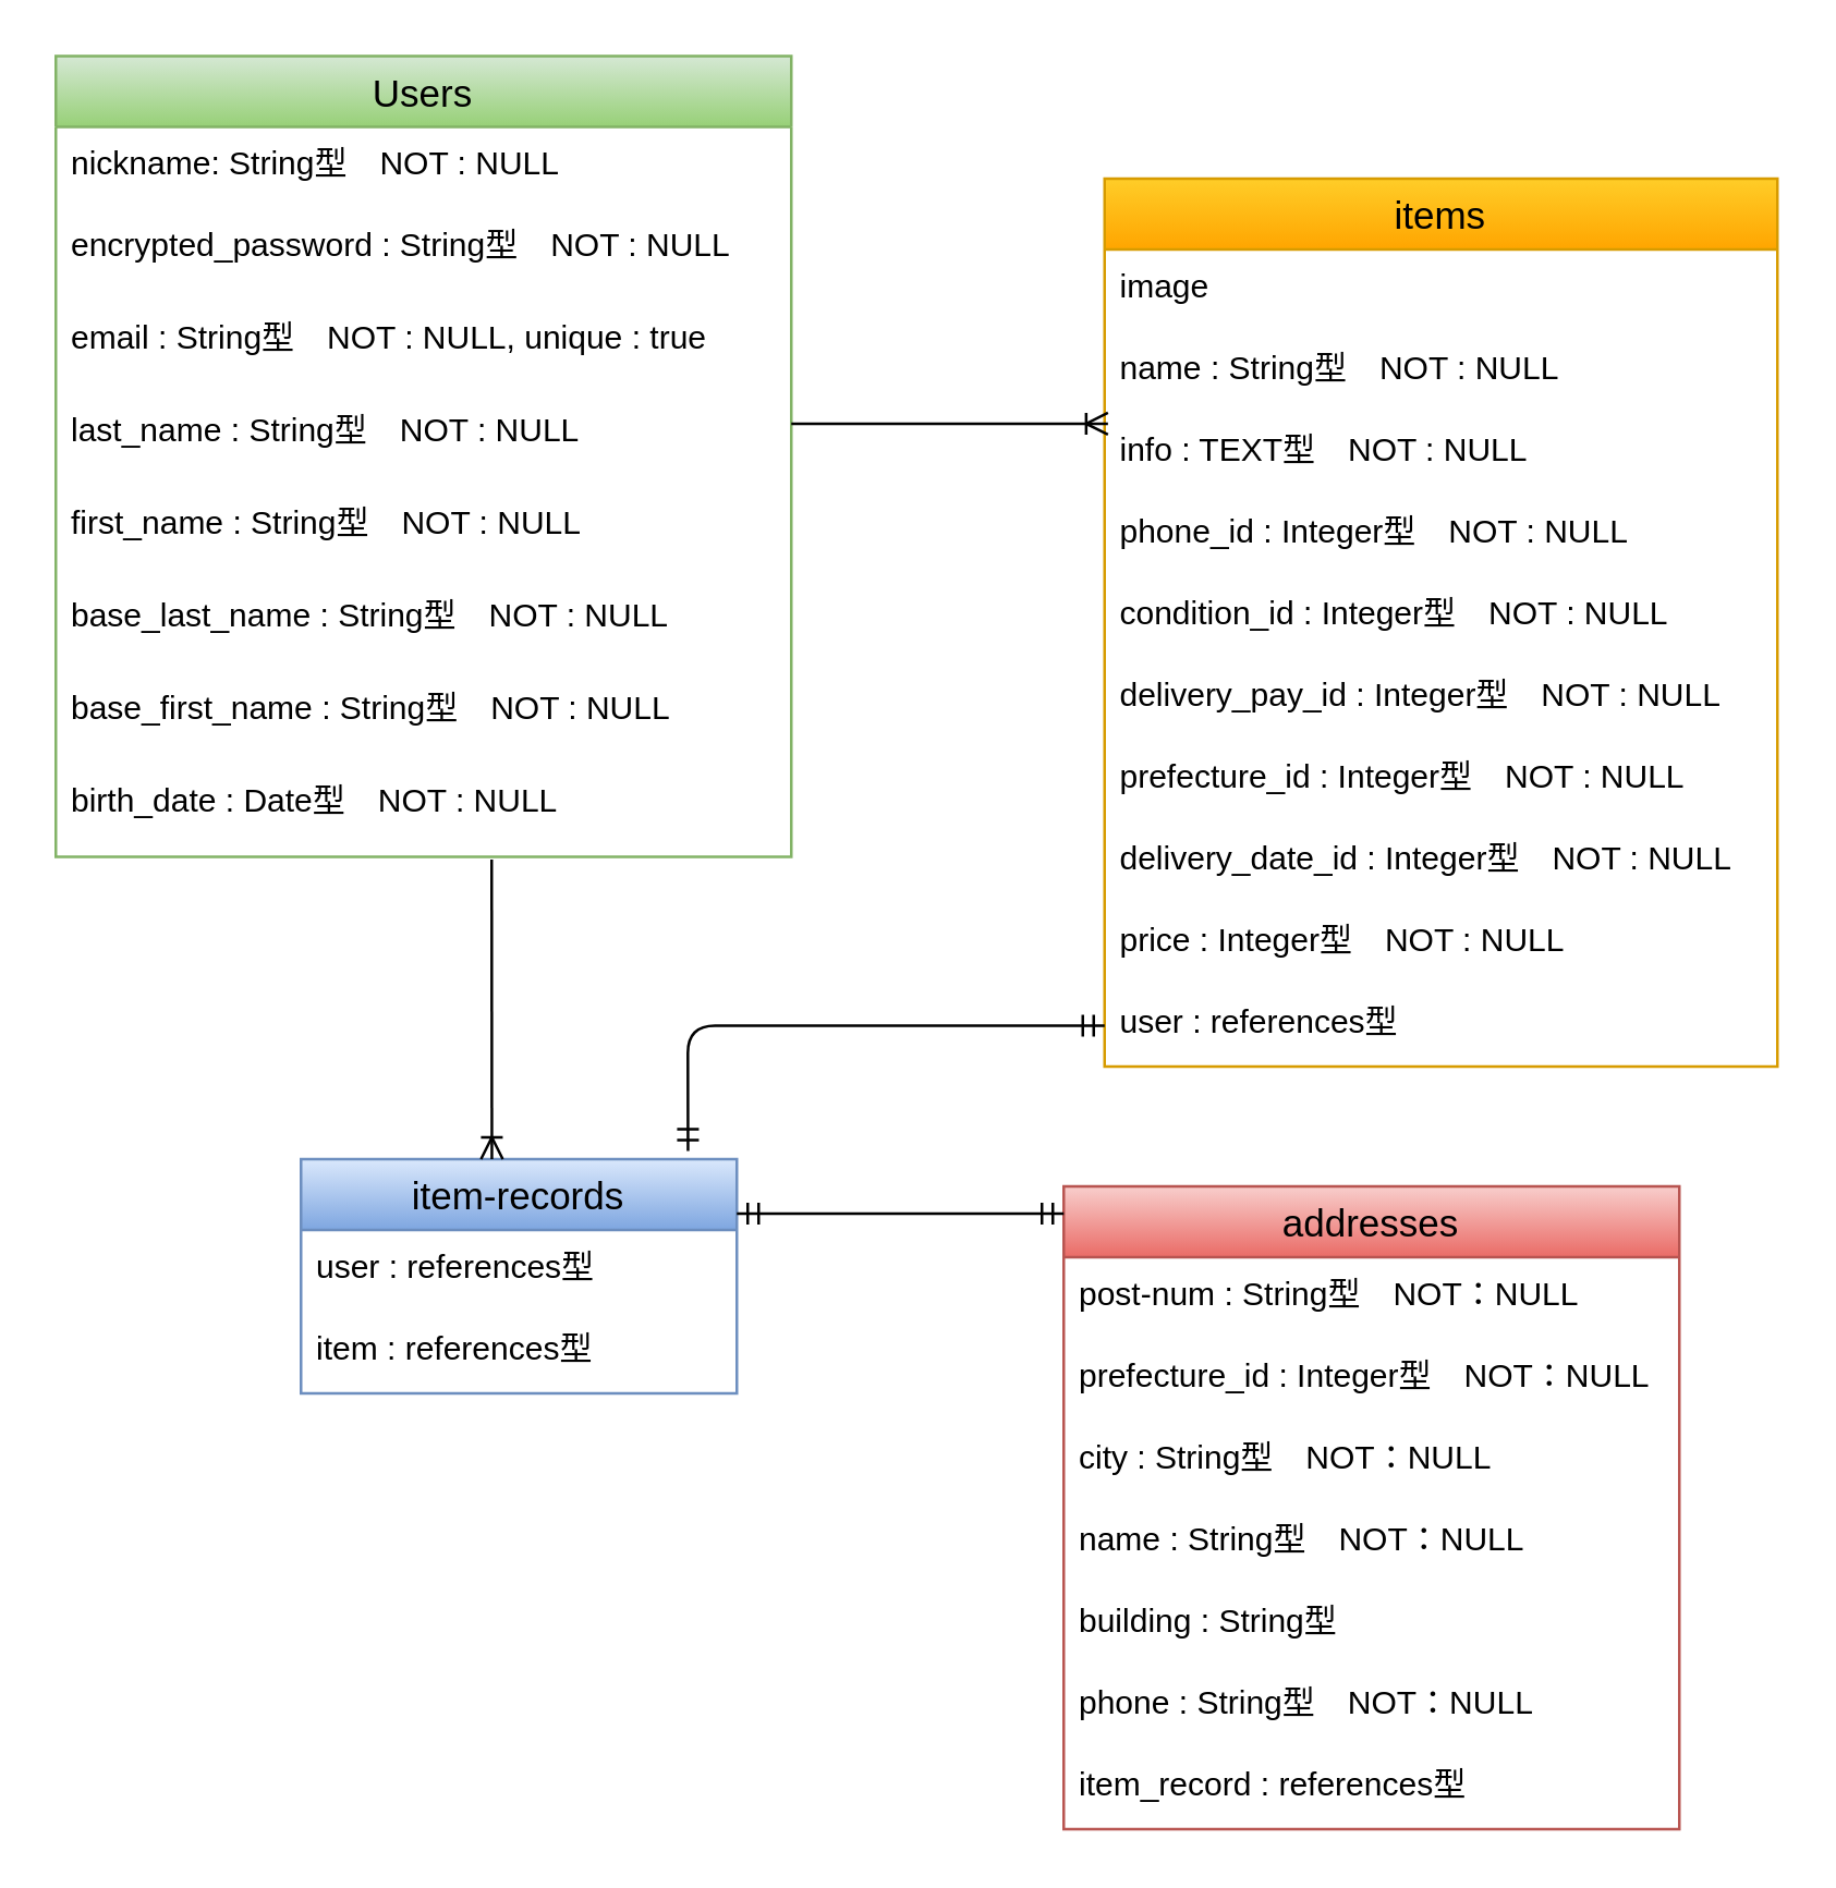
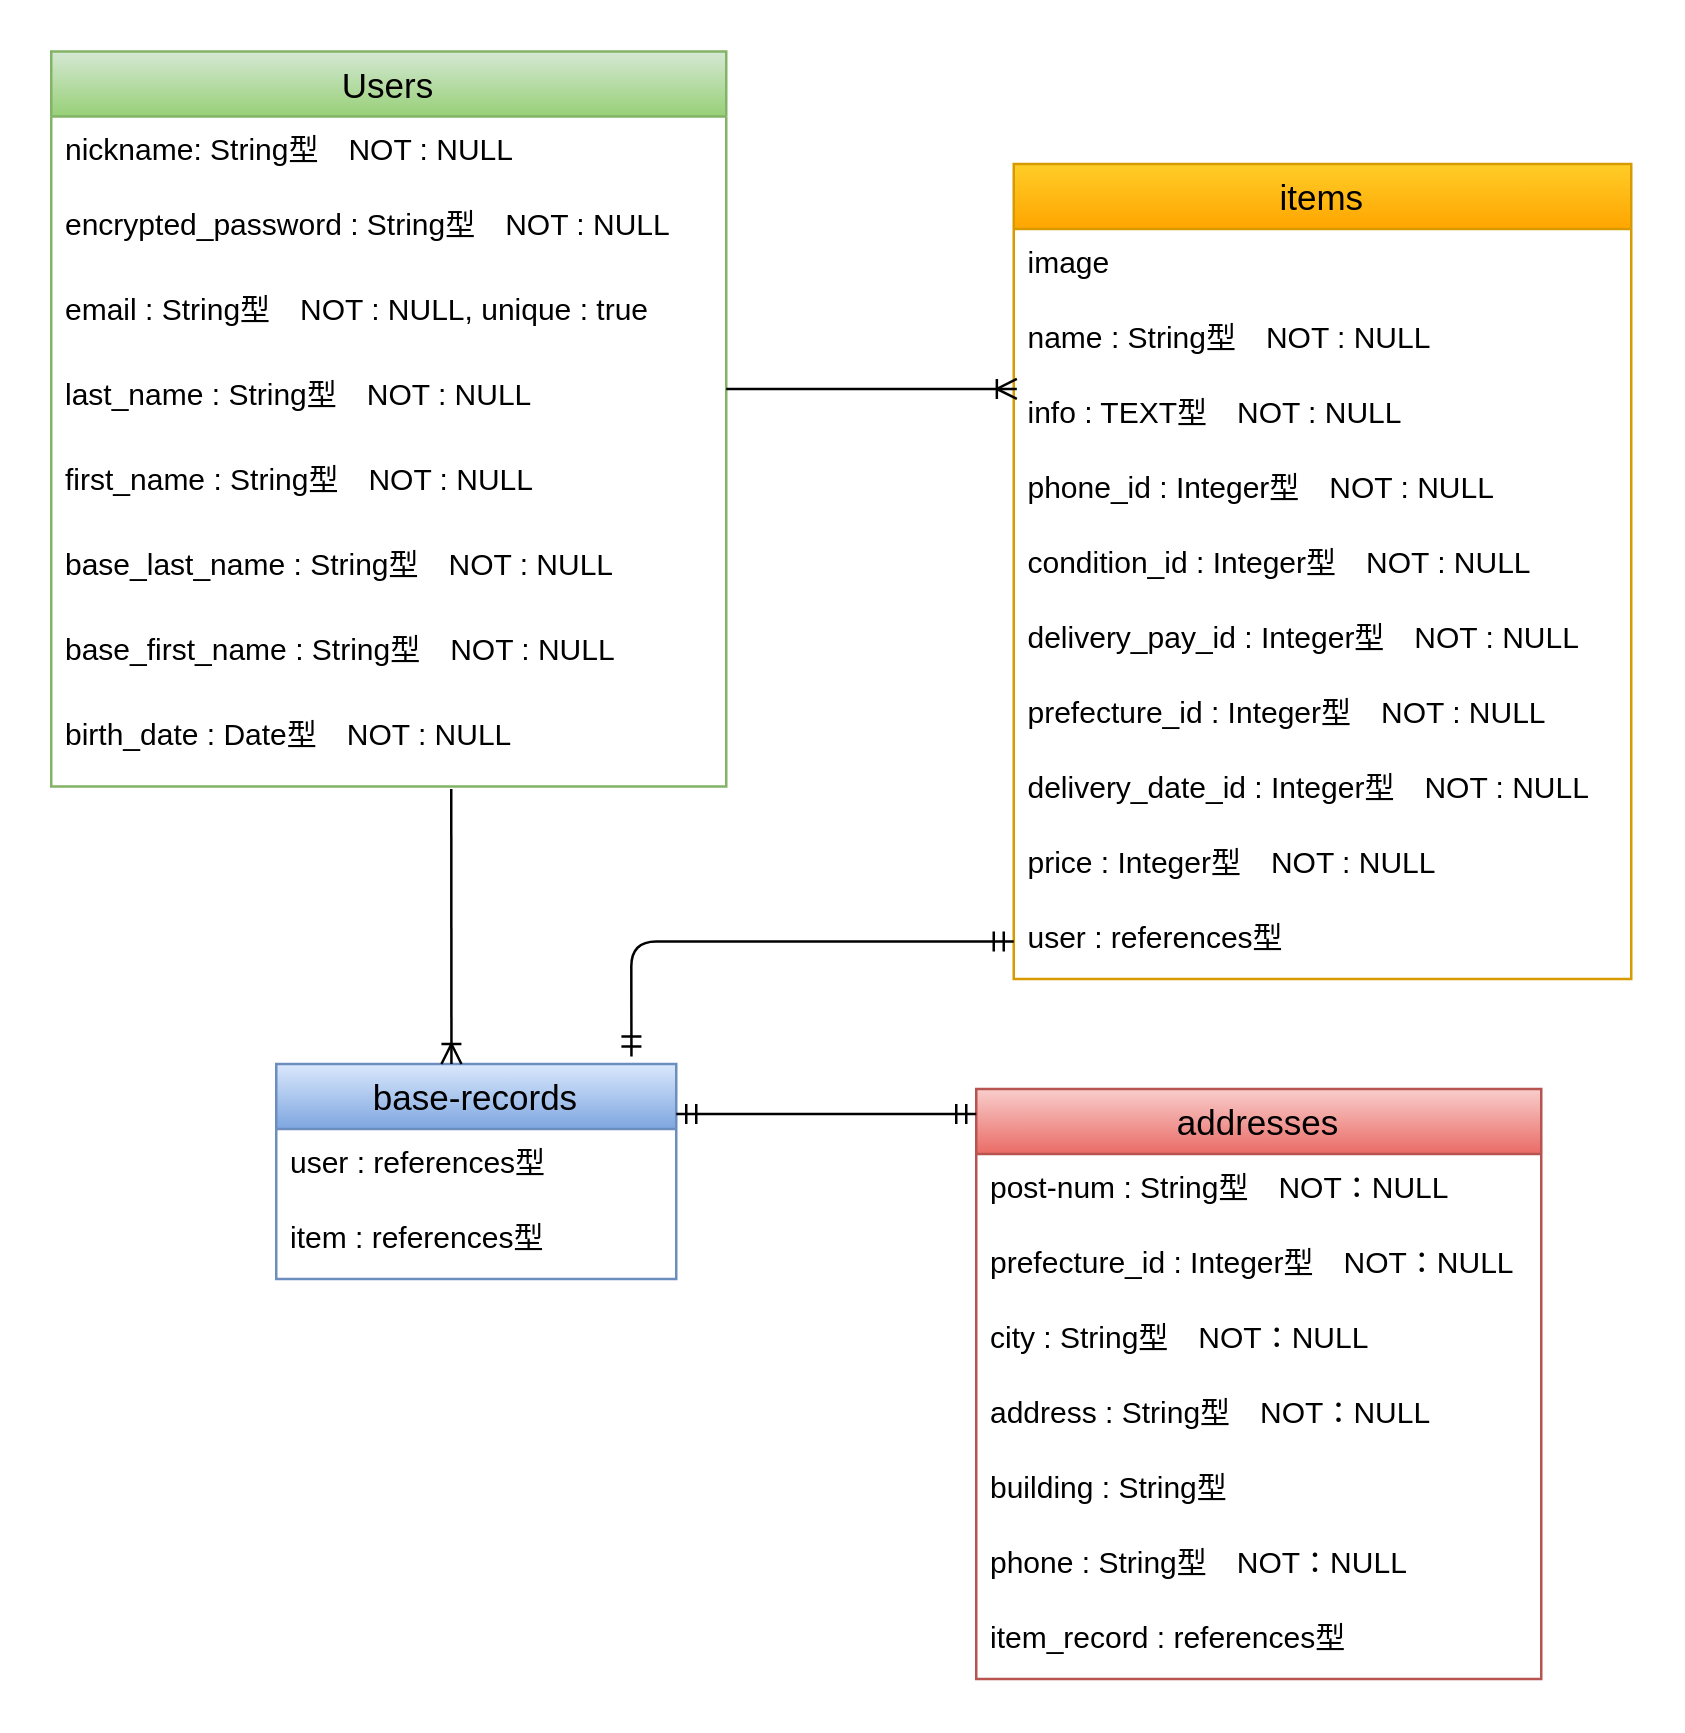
- <mxCell id="32" value="item-records" style="swimlane;fontStyle=0;childLayout=stackLayout;horizontal=1;startSize=26;horizontalStack=0;resizeParent=1;resizeParentMax=0;resizeLast=0;collapsible=1;marginBottom=0;align=center;fontSize=14;gradientColor=#7ea6e0;fillColor=#dae8fc;strokeColor=#6c8ebf;" parent="1" vertex="1"><mxGeometry x="110" y="425" width="160" height="86" as="geometry" /></mxCell>
+ <mxCell id="32" value="base-records" style="swimlane;fontStyle=0;childLayout=stackLayout;horizontal=1;startSize=26;horizontalStack=0;resizeParent=1;resizeParentMax=0;resizeLast=0;collapsible=1;marginBottom=0;align=center;fontSize=14;gradientColor=#7ea6e0;fillColor=#dae8fc;strokeColor=#6c8ebf;" parent="1" vertex="1"><mxGeometry x="110" y="425" width="160" height="86" as="geometry" /></mxCell>
- <mxCell id="26" value="name : String型　NOT：NULL" style="text;strokeColor=none;fillColor=none;spacingLeft=4;spacingRight=4;overflow=hidden;rotatable=0;points=[[0,0.5],[1,0.5]];portConstraint=eastwest;fontSize=12;" parent="22" vertex="1"><mxGeometry y="116" width="226" height="30" as="geometry" /></mxCell>
+ <mxCell id="26" value="address : String型　NOT：NULL" style="text;strokeColor=none;fillColor=none;spacingLeft=4;spacingRight=4;overflow=hidden;rotatable=0;points=[[0,0.5],[1,0.5]];portConstraint=eastwest;fontSize=12;" parent="22" vertex="1"><mxGeometry y="116" width="226" height="30" as="geometry" /></mxCell>
